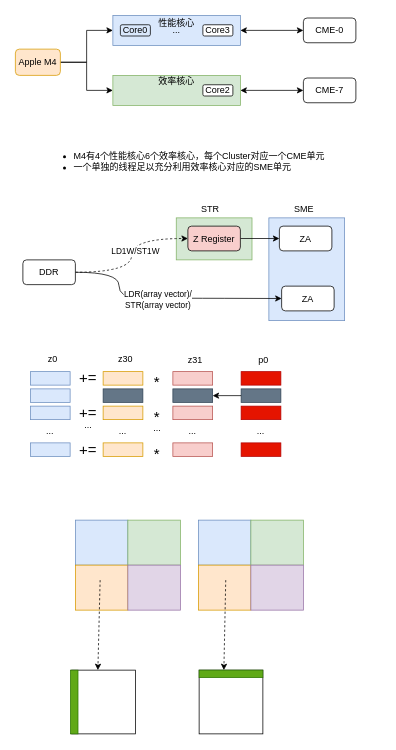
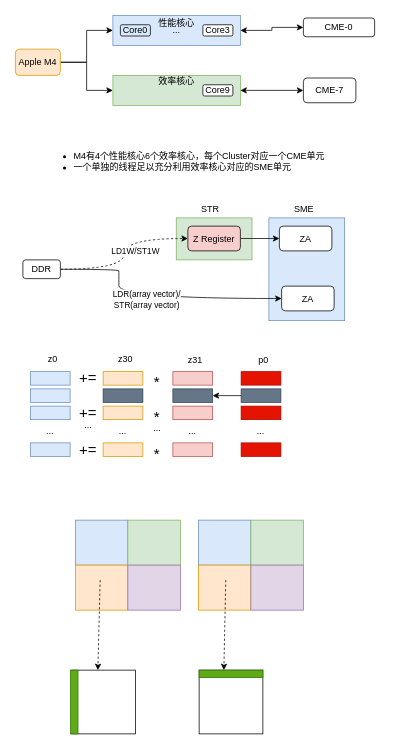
- <mxCell id="14" value="CME-0" style="rounded=1;whiteSpace=wrap;html=1;" parent="1" vertex="1"><mxGeometry x="404" y="23.5" width="70" height="33" as="geometry" /></mxCell>
+ <mxCell id="14" value="CME-0" style="rounded=1;whiteSpace=wrap;html=1;" parent="1" vertex="1"><mxGeometry x="404" y="23.5" width="95" height="25" as="geometry" /></mxCell>
- <mxCell id="11" value="Core2" style="rounded=1;whiteSpace=wrap;html=1;" parent="1" vertex="1"><mxGeometry x="270" y="112.5" width="40" height="15" as="geometry" /></mxCell>
+ <mxCell id="11" value="Core9" style="rounded=1;whiteSpace=wrap;html=1;" parent="1" vertex="1"><mxGeometry x="270" y="112.5" width="40" height="15" as="geometry" /></mxCell>
- <mxCell id="26" value="DDR" style="rounded=1;whiteSpace=wrap;html=1;" parent="1" vertex="1"><mxGeometry x="30" y="346" width="70" height="33" as="geometry" /></mxCell>
+ <mxCell id="26" value="DDR" style="rounded=1;whiteSpace=wrap;html=1;" parent="1" vertex="1"><mxGeometry x="30" y="346" width="50" height="25" as="geometry" /></mxCell>
